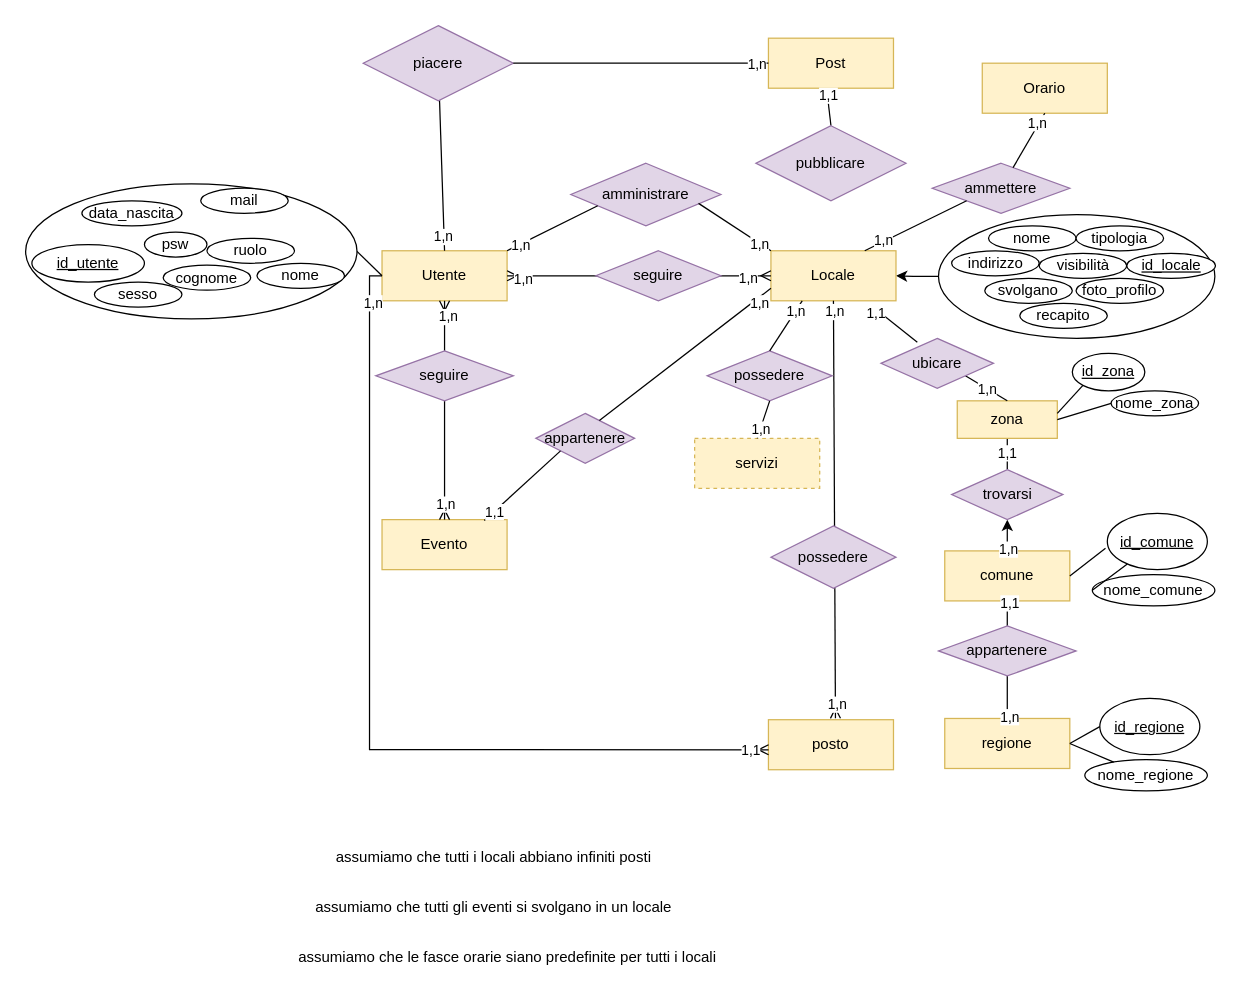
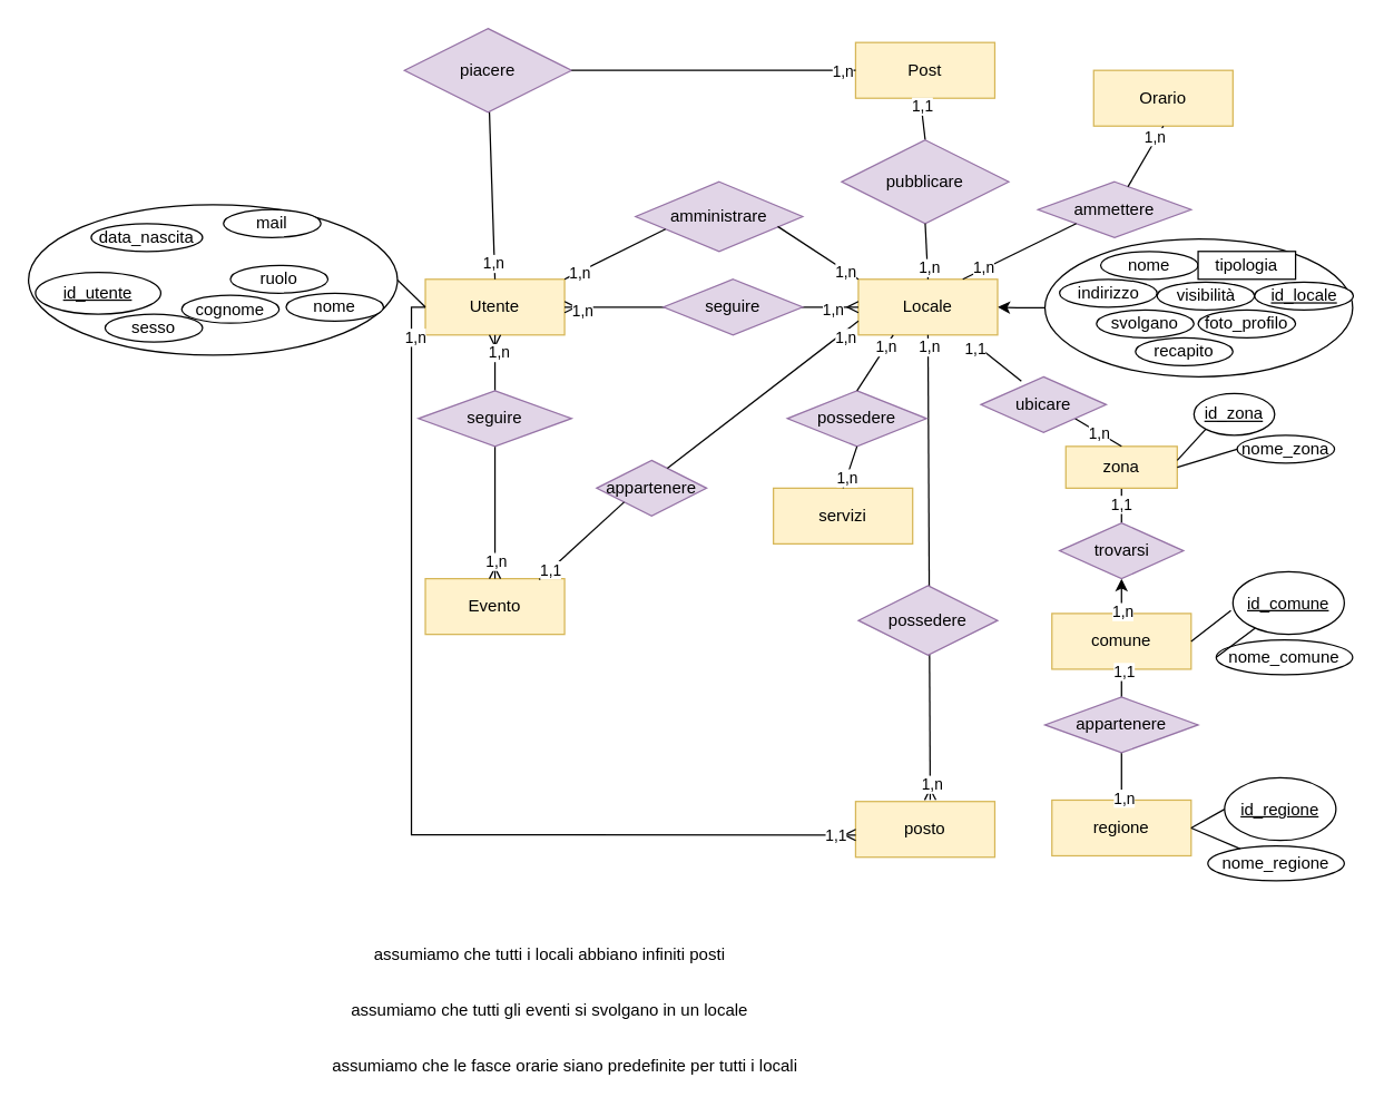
+ <mxCell id="39" value="" style="endArrow=none;html=1;rounded=0;exitX=0.5;exitY=0;exitDx=0;exitDy=0;entryX=0.5;entryY=1;entryDx=0;entryDy=0;" edge="1" parent="1" source="6" target="38"><mxGeometry width="50" height="50" relative="1" as="geometry"><mxPoint x="475" y="200" as="sourcePoint" /><mxPoint x="525" y="150" as="targetPoint" /></mxGeometry></mxCell>
+ <mxCell id="40" value="1,n" style="edgeLabel;html=1;align=center;verticalAlign=middle;resizable=0;points=[];" vertex="1" connectable="0" parent="39"><mxGeometry x="-0.59" y="-1" relative="1" as="geometry"><mxPoint as="offset" /></mxGeometry></mxCell>
- <mxCell id="77" value="tipologia" style="ellipse;whiteSpace=wrap;html=1;align=center;" vertex="1" parent="1"><mxGeometry x="860" y="180" width="70" height="20" as="geometry" /></mxCell>
+ <mxCell id="77" value="tipologia" style="whiteSpace=wrap;html=1;align=center;rounded=0;" vertex="1" parent="1"><mxGeometry x="860" y="180" width="70" height="20" as="geometry" /></mxCell>
- <mxCell id="104" value="psw" style="ellipse;whiteSpace=wrap;html=1;align=center;" vertex="1" parent="1"><mxGeometry y="185" width="50" height="20" as="geometry" x="115" /></mxCell>
- <mxCell id="41" value="servizi" style="whiteSpace=wrap;html=1;align=center;fillColor=#fff2cc;strokeColor=#d6b656;dashed=1;" vertex="1" parent="1"><mxGeometry x="555" y="350" width="100" height="40" as="geometry" /></mxCell>
+ <mxCell id="41" value="servizi" style="whiteSpace=wrap;html=1;align=center;fillColor=#fff2cc;strokeColor=#d6b656;" vertex="1" parent="1"><mxGeometry x="555" y="350" width="100" height="40" as="geometry" /></mxCell>
